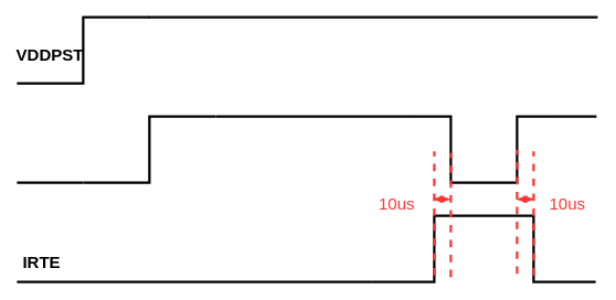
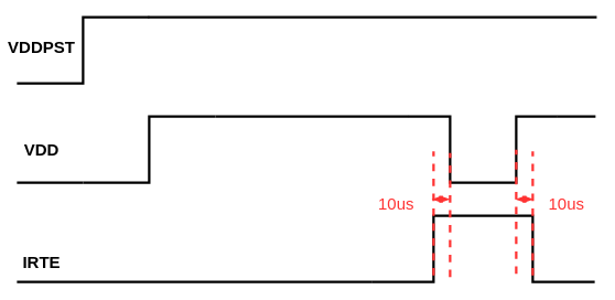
- <mxCell id="17" value="&lt;font size=&quot;1&quot;&gt;&lt;b style=&quot;font-size: 20px&quot;&gt;VDDPST&lt;/b&gt;&lt;/font&gt;" style="text;html=1;strokeColor=none;fillColor=none;align=center;verticalAlign=middle;whiteSpace=wrap;rounded=0;" vertex="1" parent="1"><mxGeometry x="30" y="50" width="60" height="30" as="geometry" /></mxCell>
+ <mxCell id="17" value="&lt;font size=&quot;1&quot;&gt;&lt;b style=&quot;font-size: 20px&quot;&gt;VDDPST&lt;/b&gt;&lt;/font&gt;" style="text;html=1;strokeColor=none;fillColor=none;align=center;verticalAlign=middle;whiteSpace=wrap;rounded=0;" vertex="1" parent="1"><mxGeometry x="20" y="40" width="60" height="30" as="geometry" /></mxCell>
+ <mxCell id="18" value="&lt;font size=&quot;1&quot;&gt;&lt;b style=&quot;font-size: 20px&quot;&gt;VDD&lt;/b&gt;&lt;/font&gt;" style="text;html=1;strokeColor=none;fillColor=none;align=center;verticalAlign=middle;whiteSpace=wrap;rounded=0;" vertex="1" parent="1"><mxGeometry x="20" y="165" width="60" height="30" as="geometry" /></mxCell>
